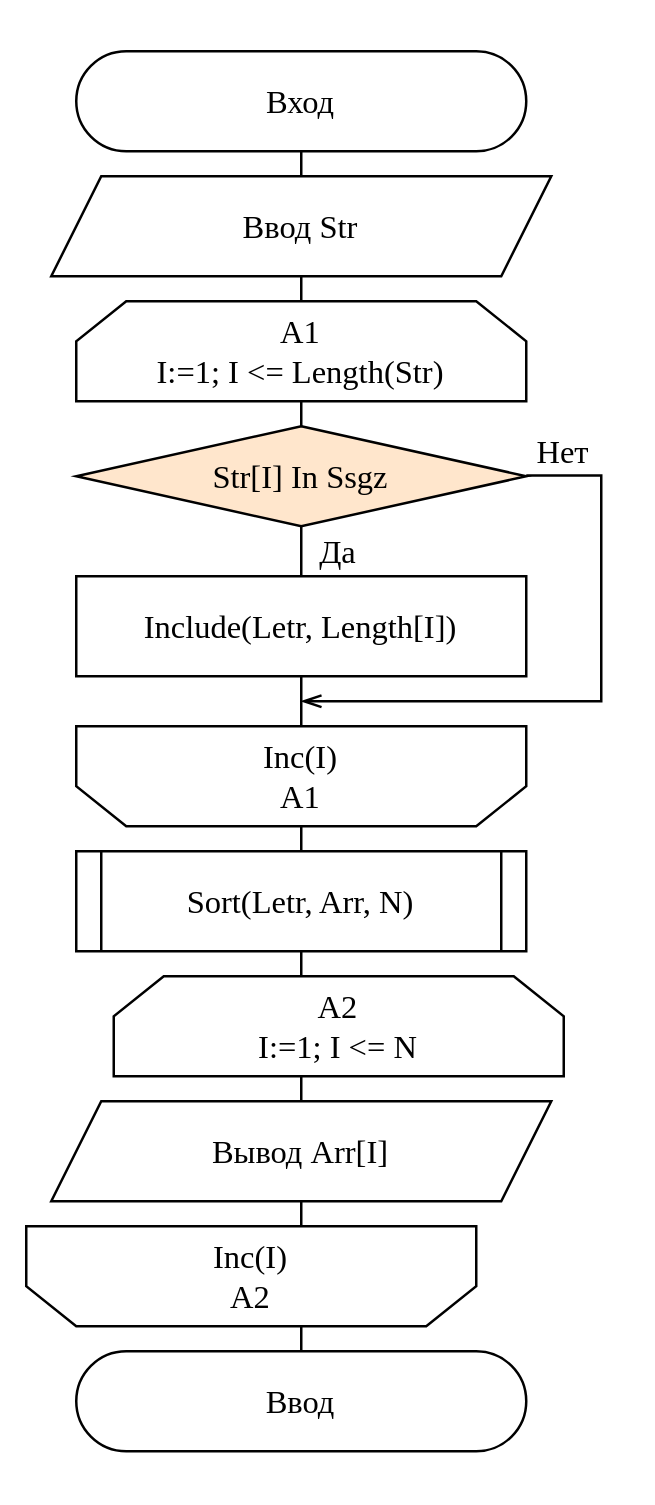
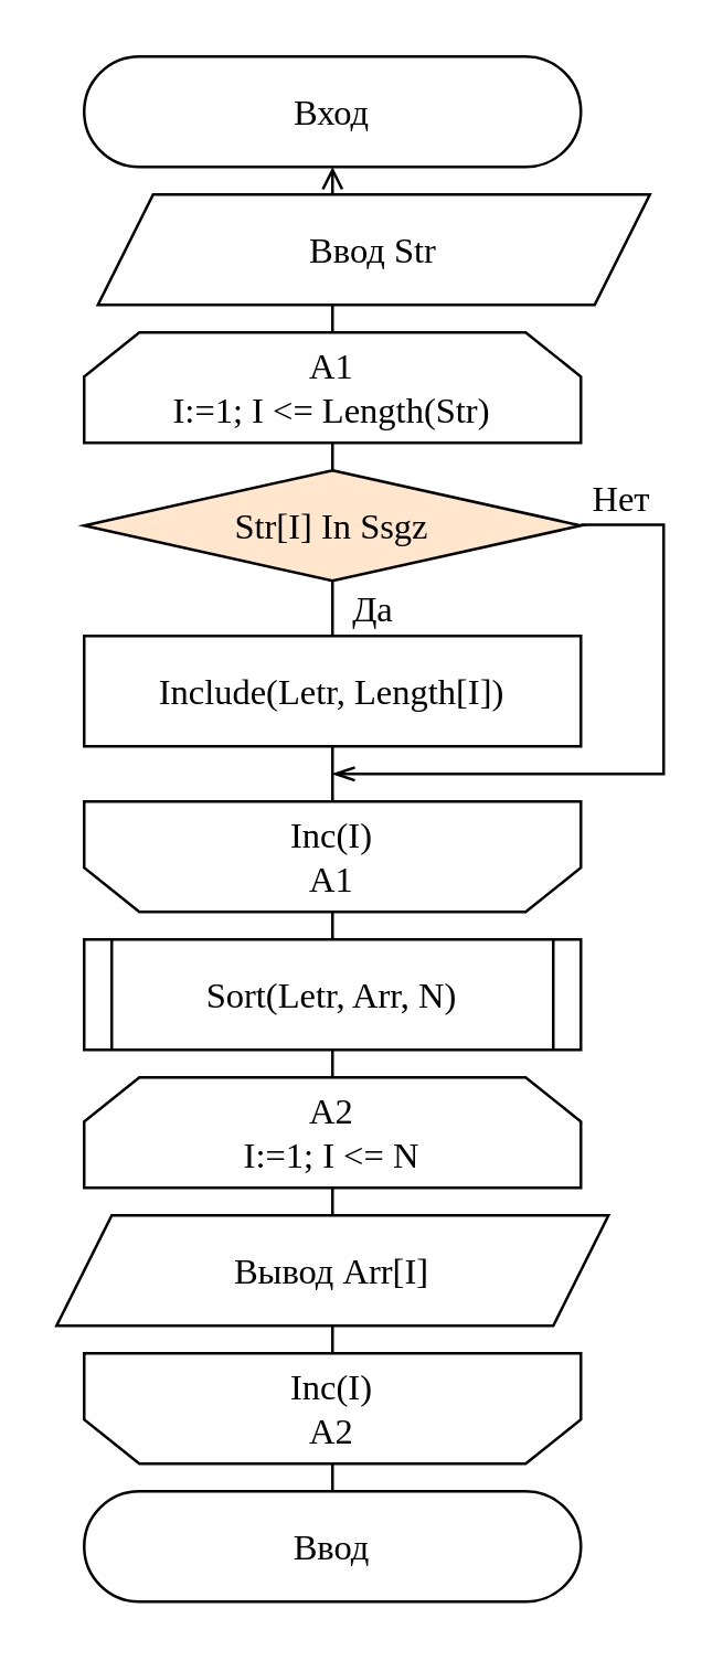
- <mxCell id="2" value="" style="endArrow=none;html=1;rounded=0;edgeStyle=orthogonalEdgeStyle;entryX=0.5;entryY=1;entryDx=0;entryDy=0;exitX=0.5;exitY=0;exitDx=0;exitDy=0;fontFamily=Times New Roman;fontSize=13;verticalAlign=middle;align=center;" parent="1" source="4" target="3" edge="1"><mxGeometry width="50" height="50" relative="1" as="geometry"><mxPoint x="230" y="180" as="sourcePoint" /><mxPoint x="230" y="140" as="targetPoint" /></mxGeometry></mxCell>
+ <mxCell id="2" value="" style="endArrow=open;html=1;rounded=0;edgeStyle=orthogonalEdgeStyle;entryX=0.5;entryY=1;entryDx=0;entryDy=0;exitX=0.5;exitY=0;exitDx=0;exitDy=0;fontFamily=Times New Roman;fontSize=13;verticalAlign=middle;align=center;" parent="1" source="4" target="3" edge="1"><mxGeometry width="50" height="50" relative="1" as="geometry"><mxPoint x="230" y="180" as="sourcePoint" /><mxPoint x="230" y="140" as="targetPoint" /></mxGeometry></mxCell>
- <mxCell id="5" value="Ввод Str" style="shape=parallelogram;perimeter=parallelogramPerimeter;whiteSpace=wrap;html=1;fixedSize=1;fontFamily=Times New Roman;fontSize=13;align=center;verticalAlign=middle;" parent="1" vertex="1"><mxGeometry x="20" y="70" width="200" height="40" as="geometry" /></mxCell>
+ <mxCell id="5" value="Ввод Str" style="shape=parallelogram;perimeter=parallelogramPerimeter;whiteSpace=wrap;html=1;fixedSize=1;fontFamily=Times New Roman;fontSize=13;align=center;verticalAlign=middle;" parent="1" vertex="1"><mxGeometry x="35" y="70" width="200" height="40" as="geometry" /></mxCell>
- <mxCell id="15" value="A2&lt;br style=&quot;font-size: 13px&quot;&gt;I:=1; I &amp;lt;= N" style="shape=loopLimit;whiteSpace=wrap;html=1;rounded=0;strokeWidth=1;fontFamily=Times New Roman;fontSize=13;align=center;verticalAlign=middle;" parent="1" vertex="1"><mxGeometry x="45" y="390" width="180" height="40" as="geometry" /></mxCell>
+ <mxCell id="15" value="A2&lt;br style=&quot;font-size: 13px&quot;&gt;I:=1; I &amp;lt;= N" style="shape=loopLimit;whiteSpace=wrap;html=1;rounded=0;strokeWidth=1;fontFamily=Times New Roman;fontSize=13;align=center;verticalAlign=middle;" parent="1" vertex="1"><mxGeometry x="30" y="390" width="180" height="40" as="geometry" /></mxCell>
- <mxCell id="16" value="Inc(I)&lt;br style=&quot;font-size: 13px&quot;&gt;A2" style="shape=loopLimit;whiteSpace=wrap;html=1;rounded=0;strokeWidth=1;direction=west;fontFamily=Times New Roman;fontSize=13;verticalAlign=middle;align=center;" parent="1" vertex="1"><mxGeometry x="10" y="490" width="180" height="40" as="geometry" /></mxCell>
+ <mxCell id="16" value="Inc(I)&lt;br style=&quot;font-size: 13px&quot;&gt;A2" style="shape=loopLimit;whiteSpace=wrap;html=1;rounded=0;strokeWidth=1;direction=west;fontFamily=Times New Roman;fontSize=13;verticalAlign=middle;align=center;" parent="1" vertex="1"><mxGeometry x="30" y="490" width="180" height="40" as="geometry" /></mxCell>
